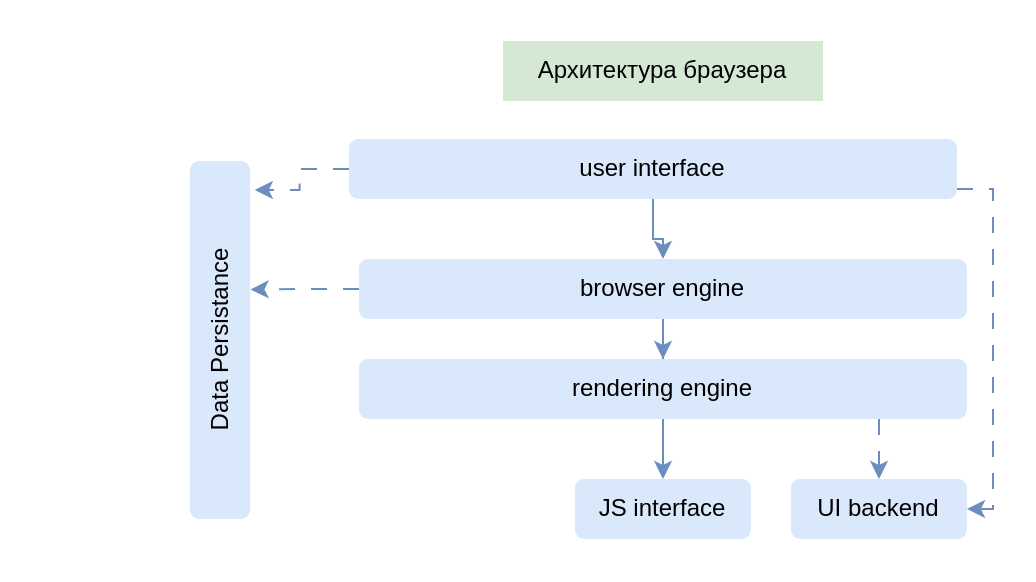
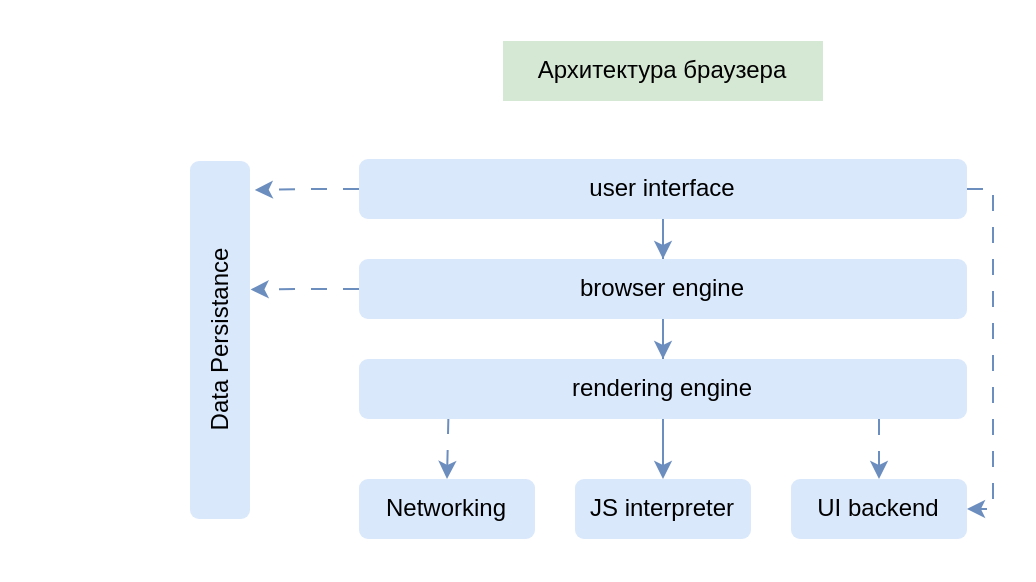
- <mxCell id="5" value="user interface" style="text;html=1;strokeColor=none;fillColor=#dae8fc;align=center;verticalAlign=middle;whiteSpace=wrap;rounded=1;" parent="1" vertex="1"><mxGeometry x="174" y="69" width="304" height="30" as="geometry" /></mxCell>
+ <mxCell id="5" value="user interface" style="text;html=1;strokeColor=none;fillColor=#dae8fc;align=center;verticalAlign=middle;whiteSpace=wrap;rounded=1;" parent="1" vertex="1"><mxGeometry x="179" y="79" width="304" height="30" as="geometry" /></mxCell>
+ <mxCell id="9" style="edgeStyle=orthogonalEdgeStyle;rounded=0;orthogonalLoop=1;jettySize=auto;html=1;entryX=0.5;entryY=0;entryDx=0;entryDy=0;exitX=0.147;exitY=0.984;exitDx=0;exitDy=0;exitPerimeter=0;dashed=1;dashPattern=8 8;fillColor=#dae8fc;strokeColor=#6c8ebf;" parent="1" source="11" target="12" edge="1"><mxGeometry relative="1" as="geometry" /></mxCell>
+ <mxCell id="12" value="Networking" style="text;html=1;strokeColor=none;fillColor=#dae8fc;align=center;verticalAlign=middle;whiteSpace=wrap;rounded=1;" parent="1" vertex="1"><mxGeometry x="179" y="239" width="88" height="30" as="geometry" /></mxCell>
- <mxCell id="13" value="JS interface" style="text;html=1;strokeColor=none;fillColor=#dae8fc;align=center;verticalAlign=middle;whiteSpace=wrap;rounded=1;" parent="1" vertex="1"><mxGeometry x="287" y="239" width="88" height="30" as="geometry" /></mxCell>
+ <mxCell id="13" value="JS interpreter" style="text;html=1;strokeColor=none;fillColor=#dae8fc;align=center;verticalAlign=middle;whiteSpace=wrap;rounded=1;" parent="1" vertex="1"><mxGeometry x="287" y="239" width="88" height="30" as="geometry" /></mxCell>
